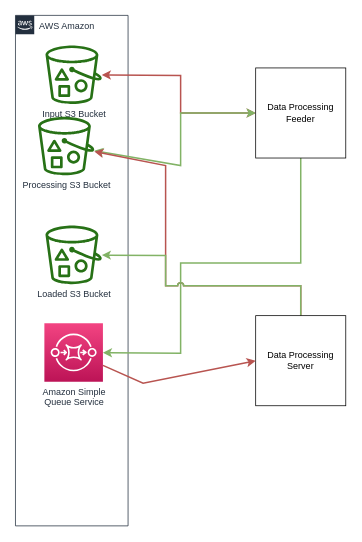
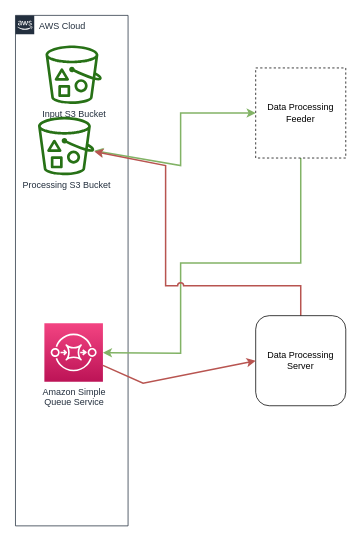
- <mxCell id="2" value="AWS Amazon" style="points=[[0,0],[0.25,0],[0.5,0],[0.75,0],[1,0],[1,0.25],[1,0.5],[1,0.75],[1,1],[0.75,1],[0.5,1],[0.25,1],[0,1],[0,0.75],[0,0.5],[0,0.25]];outlineConnect=0;gradientColor=none;html=1;whiteSpace=wrap;fontSize=12;fontStyle=0;shape=mxgraph.aws4.group;grIcon=mxgraph.aws4.group_aws_cloud_alt;strokeColor=#232F3E;fillColor=none;verticalAlign=top;align=left;spacingLeft=30;fontColor=#232F3E;dashed=0;labelBackgroundColor=#ffffff;container=1;pointerEvents=0;collapsible=0;recursiveResize=0;" parent="1" vertex="1"><mxGeometry x="20" y="20" width="150" height="680" as="geometry" /></mxCell>
+ <mxCell id="2" value="AWS Cloud" style="points=[[0,0],[0.25,0],[0.5,0],[0.75,0],[1,0],[1,0.25],[1,0.5],[1,0.75],[1,1],[0.75,1],[0.5,1],[0.25,1],[0,1],[0,0.75],[0,0.5],[0,0.25]];outlineConnect=0;gradientColor=none;html=1;whiteSpace=wrap;fontSize=12;fontStyle=0;shape=mxgraph.aws4.group;grIcon=mxgraph.aws4.group_aws_cloud_alt;strokeColor=#232F3E;fillColor=none;verticalAlign=top;align=left;spacingLeft=30;fontColor=#232F3E;dashed=0;labelBackgroundColor=#ffffff;container=1;pointerEvents=0;collapsible=0;recursiveResize=0;" parent="1" vertex="1"><mxGeometry x="20" y="20" width="150" height="680" as="geometry" /></mxCell>
- <mxCell id="7" style="edgeStyle=none;rounded=0;orthogonalLoop=1;jettySize=auto;html=1;strokeColor=#b85450;endArrow=classic;endFill=1;startArrow=classic;startFill=1;strokeWidth=2;fillColor=#f8cecc;" edge="1" parent="1" source="10" target="3"><mxGeometry relative="1" as="geometry"><Array as="points"><mxPoint x="240" y="150" /><mxPoint x="240" y="100" /></Array></mxGeometry></mxCell>
- <mxCell id="10" value="Data Processing Feeder&lt;br&gt;" style="whiteSpace=wrap;html=1;aspect=fixed;gradientColor=none;" vertex="1" parent="1"><mxGeometry x="340" y="90" width="120" height="120" as="geometry" /></mxCell>
+ <mxCell id="10" value="Data Processing Feeder&lt;br&gt;" style="whiteSpace=wrap;html=1;aspect=fixed;gradientColor=none;dashed=1;" vertex="1" parent="1"><mxGeometry x="340" y="90" width="120" height="120" as="geometry" /></mxCell>
- <mxCell id="5" value="Loaded S3 Bucket" style="outlineConnect=0;fontColor=#232F3E;gradientColor=none;fillColor=#277116;strokeColor=none;dashed=0;verticalLabelPosition=bottom;verticalAlign=top;align=center;html=1;fontSize=12;fontStyle=0;aspect=fixed;pointerEvents=1;shape=mxgraph.aws4.bucket_with_objects;labelBackgroundColor=#ffffff;" vertex="1" parent="2"><mxGeometry x="40" y="280" width="75" height="78" as="geometry" /></mxCell>
- <mxCell id="12" style="edgeStyle=none;rounded=0;jumpStyle=arc;orthogonalLoop=1;jettySize=auto;html=1;exitX=0.5;exitY=0;exitDx=0;exitDy=0;strokeColor=#82b366;strokeWidth=2;startArrow=none;startFill=0;endArrow=classic;endFill=1;fillColor=#d5e8d4;" edge="1" parent="1" source="13" target="5"><mxGeometry relative="1" as="geometry"><Array as="points"><mxPoint x="400" y="380" /><mxPoint x="260" y="380" /><mxPoint x="220" y="380" /><mxPoint x="220" y="340" /></Array></mxGeometry></mxCell>
- <mxCell id="13" value="Data Processing Server" style="whiteSpace=wrap;html=1;aspect=fixed;" vertex="1" parent="1"><mxGeometry x="340" y="420" width="120" height="120" as="geometry" /></mxCell>
+ <mxCell id="13" value="Data Processing Server" style="whiteSpace=wrap;html=1;aspect=fixed;rounded=1;" vertex="1" parent="1"><mxGeometry x="340" y="420" width="120" height="120" as="geometry" /></mxCell>
